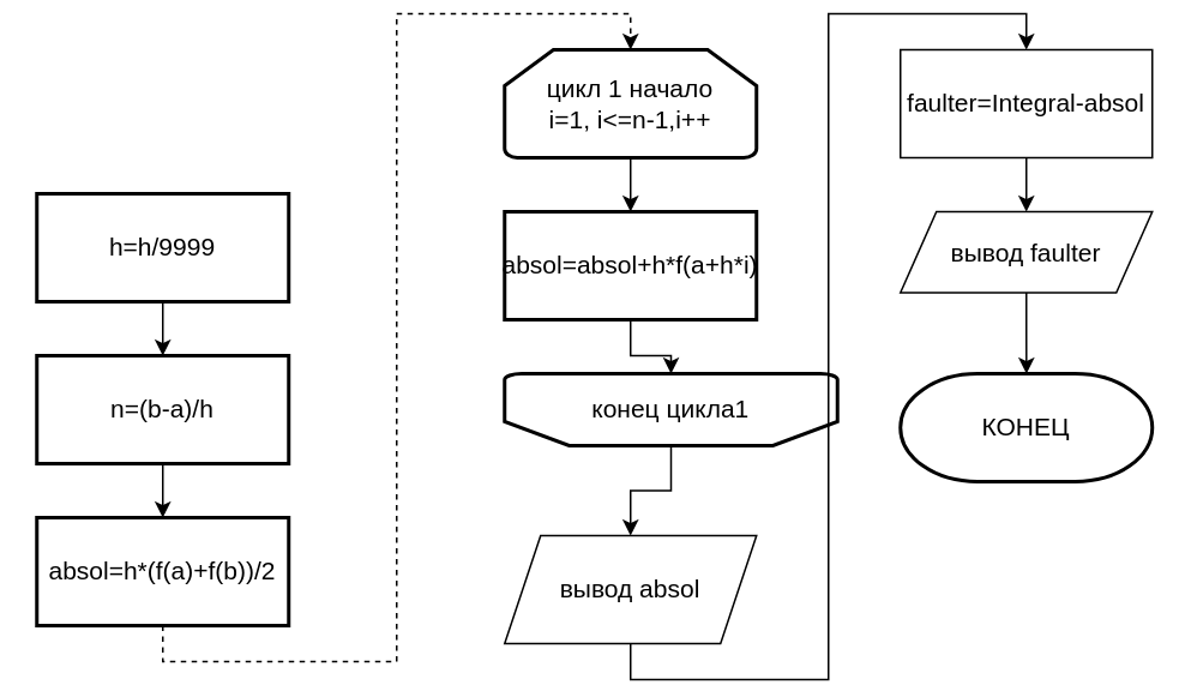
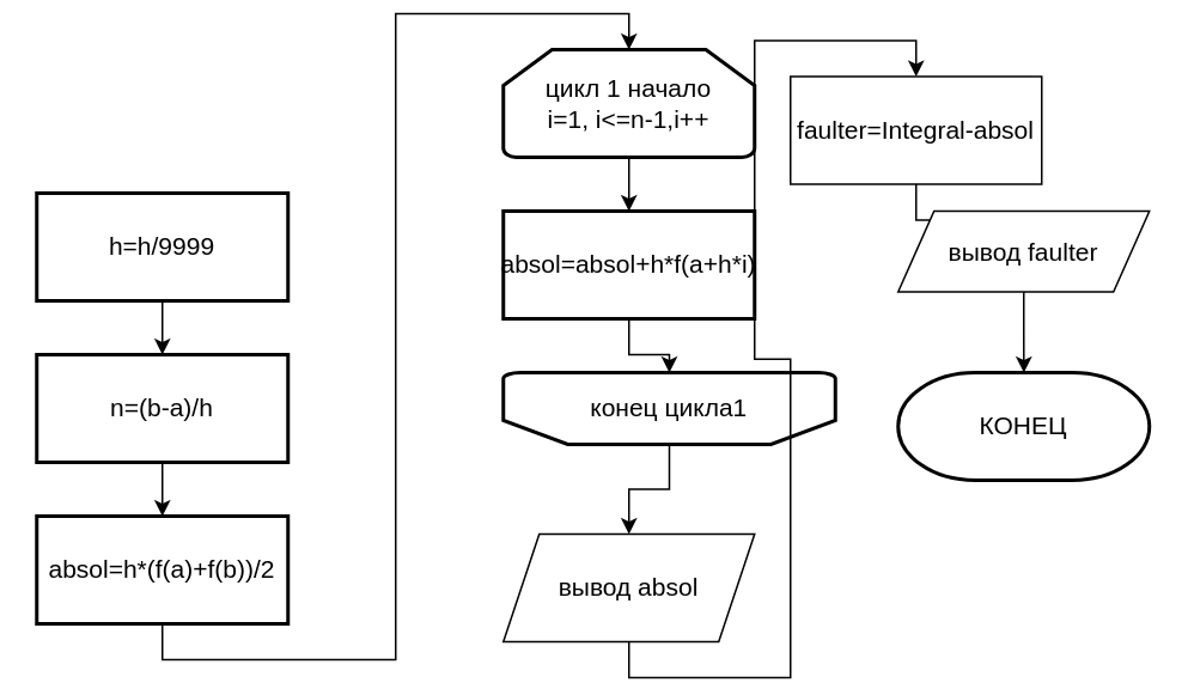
- <mxCell id="17" value="&lt;font style=&quot;font-size: 14px;&quot;&gt;faulter=Integral-absol&lt;/font&gt;" style="whiteSpace=wrap;html=1;" vertex="1" parent="1"><mxGeometry x="500" y="20" width="140" height="60" as="geometry" /></mxCell>
+ <mxCell id="17" value="&lt;font style=&quot;font-size: 14px;&quot;&gt;faulter=Integral-absol&lt;/font&gt;" style="whiteSpace=wrap;html=1;" vertex="1" parent="1"><mxGeometry x="440" y="35" width="140" height="60" as="geometry" /></mxCell>
- <mxCell id="6" style="edgeStyle=orthogonalEdgeStyle;rounded=0;orthogonalLoop=1;jettySize=auto;html=1;exitX=0.5;exitY=1;exitDx=0;exitDy=0;entryX=0.5;entryY=0;entryDx=0;entryDy=0;entryPerimeter=0;fontSize=14;dashed=1;" edge="1" parent="1" source="7" target="9"><mxGeometry relative="1" as="geometry" /></mxCell>
+ <mxCell id="6" style="edgeStyle=orthogonalEdgeStyle;rounded=0;orthogonalLoop=1;jettySize=auto;html=1;exitX=0.5;exitY=1;exitDx=0;exitDy=0;entryX=0.5;entryY=0;entryDx=0;entryDy=0;entryPerimeter=0;fontSize=14;" edge="1" parent="1" source="7" target="9"><mxGeometry relative="1" as="geometry" /></mxCell>
